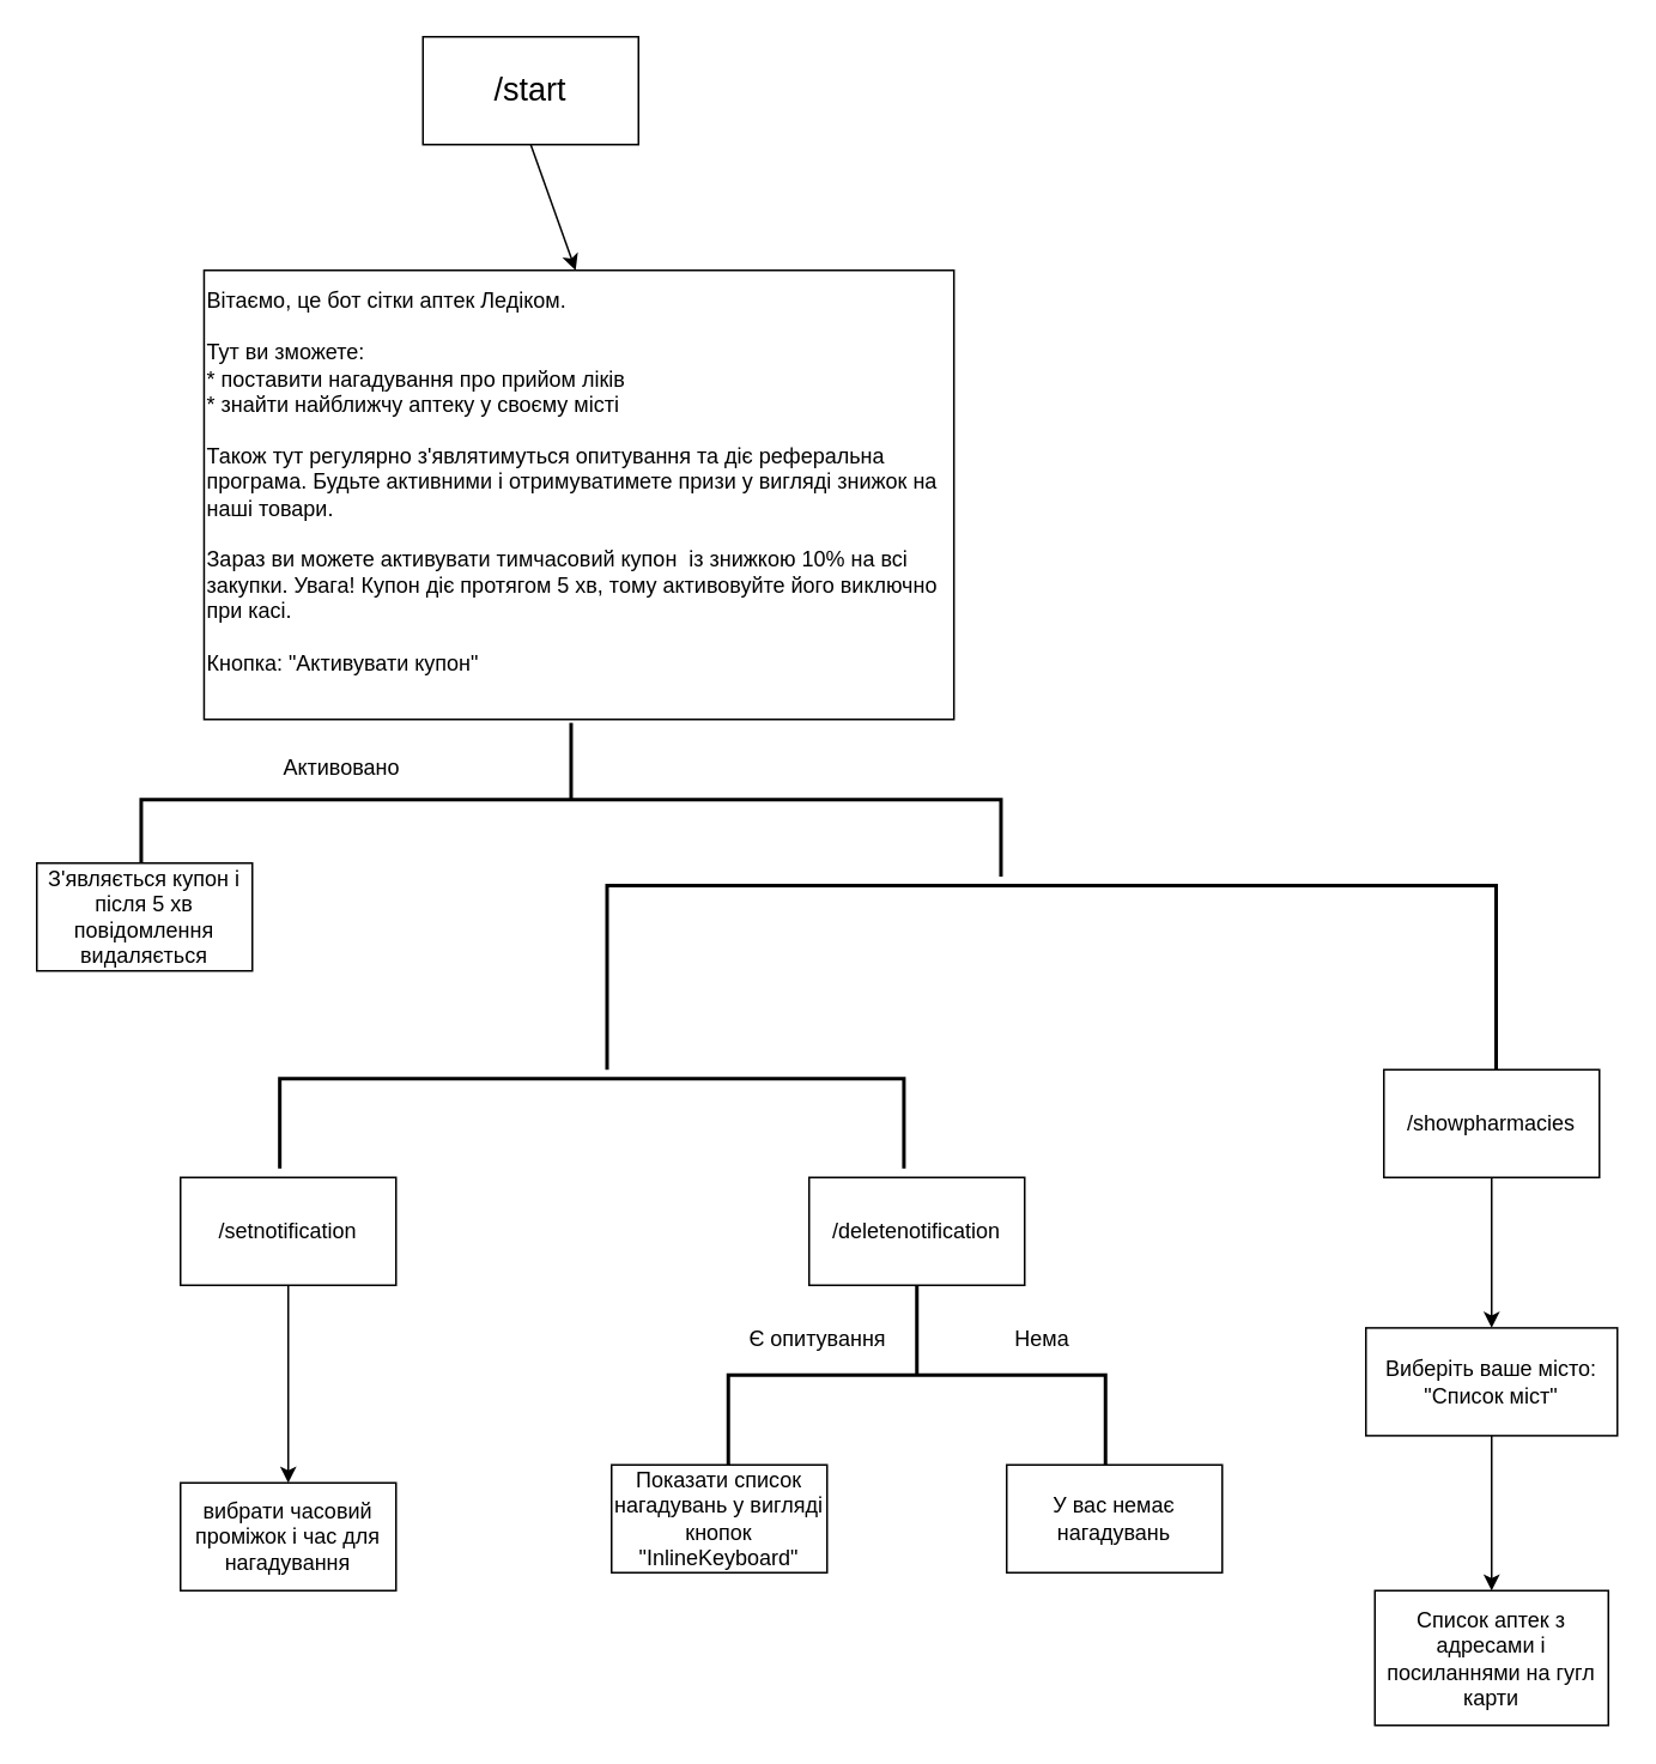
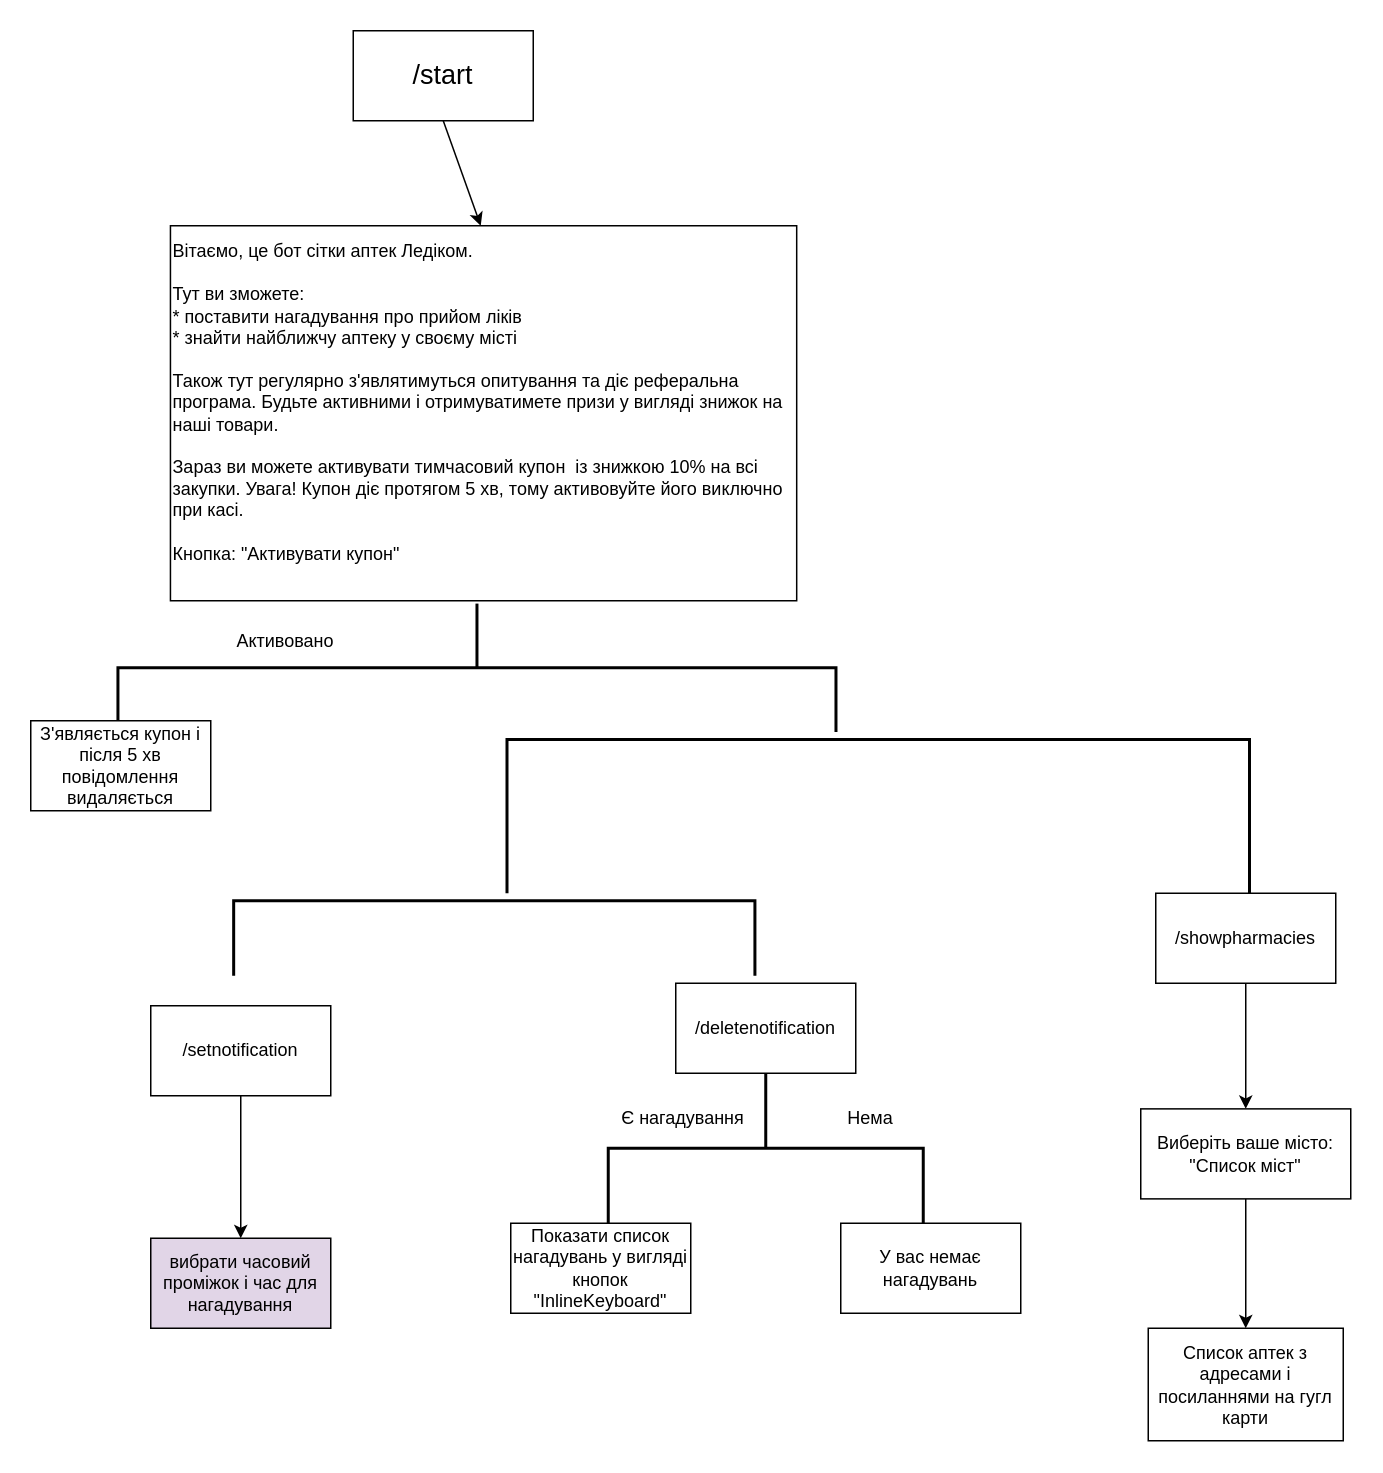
- <mxCell id="8" value="/setnotification" style="rounded=0;whiteSpace=wrap;html=1;" parent="1" vertex="1"><mxGeometry x="100" y="655" width="120" height="60" as="geometry" /></mxCell>
+ <mxCell id="8" value="/setnotification" style="rounded=0;whiteSpace=wrap;html=1;" parent="1" vertex="1"><mxGeometry x="100" y="670" width="120" height="60" as="geometry" /></mxCell>
- <mxCell id="17" value="Є опитування" style="text;html=1;strokeColor=none;fillColor=none;align=center;verticalAlign=middle;whiteSpace=wrap;rounded=0;" parent="1" vertex="1"><mxGeometry x="410" y="730" width="90" height="30" as="geometry" /></mxCell>
+ <mxCell id="17" value="Є нагадування" style="text;html=1;strokeColor=none;fillColor=none;align=center;verticalAlign=middle;whiteSpace=wrap;rounded=0;" parent="1" vertex="1"><mxGeometry x="410" y="730" width="90" height="30" as="geometry" /></mxCell>
- <mxCell id="12" value="вибрати часовий проміжок і час для нагадування" style="rounded=0;whiteSpace=wrap;html=1;" parent="1" vertex="1"><mxGeometry x="100" y="825" width="120" height="60" as="geometry" /></mxCell>
+ <mxCell id="12" value="вибрати часовий проміжок і час для нагадування" style="rounded=0;whiteSpace=wrap;html=1;fillColor=#e1d5e7;" parent="1" vertex="1"><mxGeometry x="100" y="825" width="120" height="60" as="geometry" /></mxCell>
